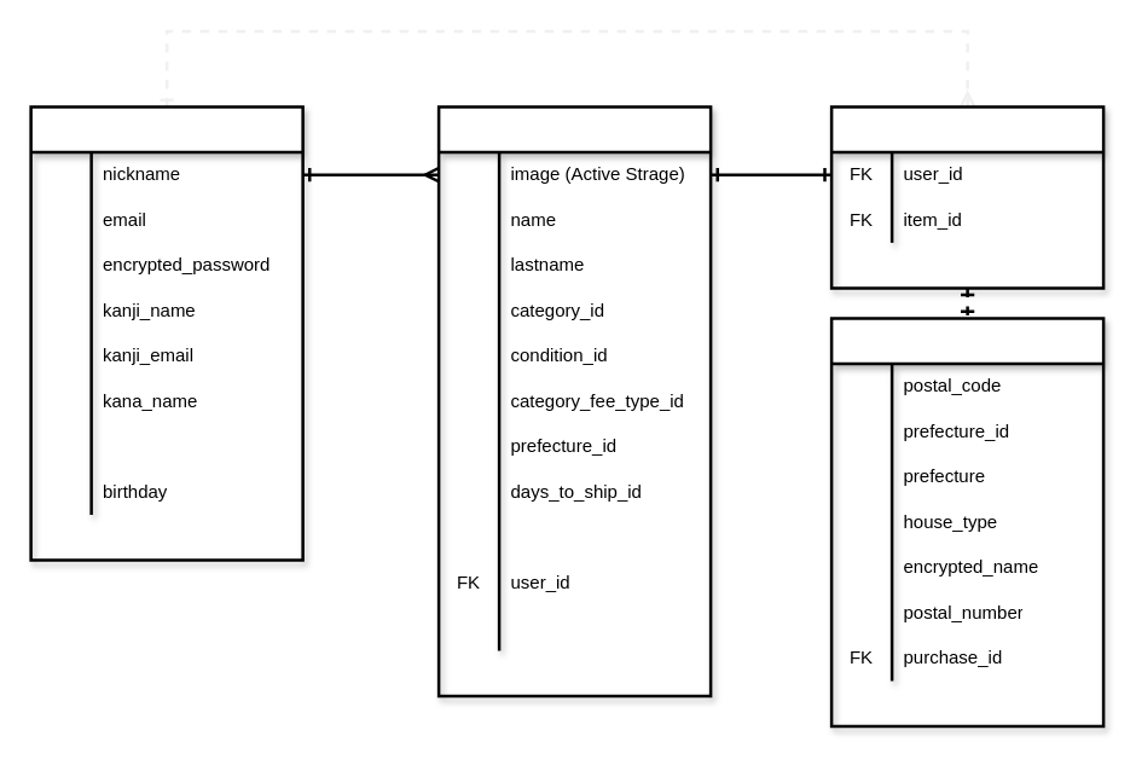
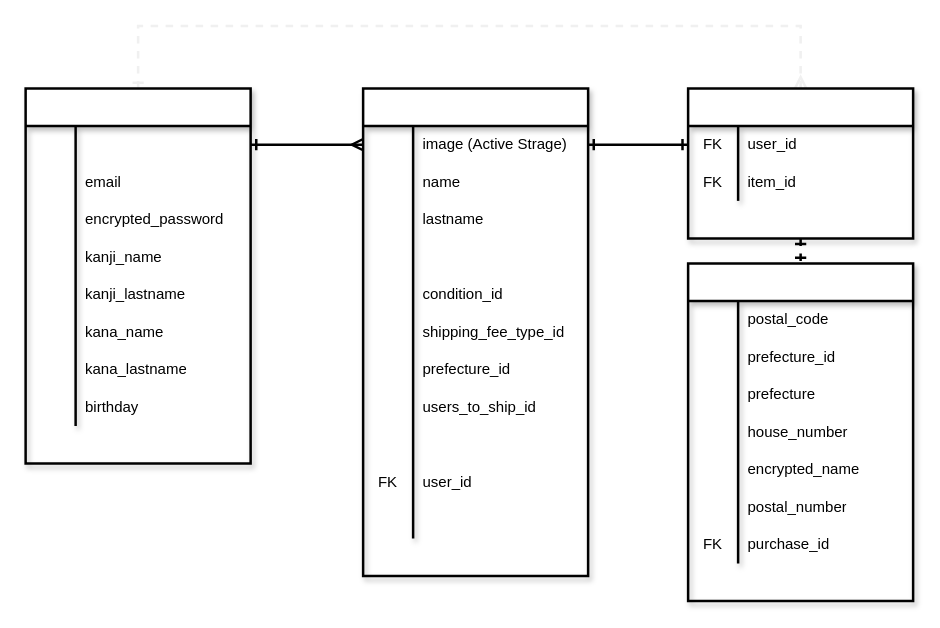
- <mxCell id="6" value="nickname" style="shape=partialRectangle;html=1;whiteSpace=wrap;connectable=0;fillColor=none;top=0;left=0;bottom=0;right=0;align=left;spacingLeft=6;overflow=hidden;" parent="4" vertex="1"><mxGeometry x="40" width="140" height="30" as="geometry" /></mxCell>
- <mxCell id="40" value="category_id" style="shape=partialRectangle;html=1;whiteSpace=wrap;connectable=0;fillColor=none;top=0;left=0;bottom=0;right=0;align=left;spacingLeft=6;overflow=hidden;" parent="38" vertex="1"><mxGeometry x="40" width="140" height="30" as="geometry" /></mxCell>
- <mxCell id="18" value="kanji_email" style="shape=partialRectangle;html=1;whiteSpace=wrap;connectable=0;fillColor=none;top=0;left=0;bottom=0;right=0;align=left;spacingLeft=6;overflow=hidden;" parent="16" vertex="1"><mxGeometry x="40" width="140" height="30" as="geometry" /></mxCell>
+ <mxCell id="18" value="kanji_lastname" style="shape=partialRectangle;html=1;whiteSpace=wrap;connectable=0;fillColor=none;top=0;left=0;bottom=0;right=0;align=left;spacingLeft=6;overflow=hidden;" parent="16" vertex="1"><mxGeometry x="40" width="140" height="30" as="geometry" /></mxCell>
- <mxCell id="46" value="category_fee_type_id" style="shape=partialRectangle;html=1;whiteSpace=wrap;connectable=0;fillColor=none;top=0;left=0;bottom=0;right=0;align=left;spacingLeft=6;overflow=hidden;" parent="44" vertex="1"><mxGeometry x="40" width="140" height="30" as="geometry" /></mxCell>
+ <mxCell id="46" value="shipping_fee_type_id" style="shape=partialRectangle;html=1;whiteSpace=wrap;connectable=0;fillColor=none;top=0;left=0;bottom=0;right=0;align=left;spacingLeft=6;overflow=hidden;" parent="44" vertex="1"><mxGeometry x="40" width="140" height="30" as="geometry" /></mxCell>
+ <mxCell id="24" value="kana_lastname" style="shape=partialRectangle;html=1;whiteSpace=wrap;connectable=0;fillColor=none;top=0;left=0;bottom=0;right=0;align=left;spacingLeft=6;overflow=hidden;" parent="22" vertex="1"><mxGeometry x="40" width="140" height="30" as="geometry" /></mxCell>
- <mxCell id="52" value="days_to_ship_id" style="shape=partialRectangle;html=1;whiteSpace=wrap;connectable=0;fillColor=none;top=0;left=0;bottom=0;right=0;align=left;spacingLeft=6;overflow=hidden;" parent="50" vertex="1"><mxGeometry x="40" width="140" height="30" as="geometry" /></mxCell>
+ <mxCell id="52" value="users_to_ship_id" style="shape=partialRectangle;html=1;whiteSpace=wrap;connectable=0;fillColor=none;top=0;left=0;bottom=0;right=0;align=left;spacingLeft=6;overflow=hidden;" parent="50" vertex="1"><mxGeometry x="40" width="140" height="30" as="geometry" /></mxCell>
- <mxCell id="73" value="house_type" style="shape=partialRectangle;html=1;whiteSpace=wrap;connectable=0;fillColor=none;top=0;left=0;bottom=0;right=0;align=left;spacingLeft=6;overflow=hidden;" parent="71" vertex="1"><mxGeometry x="40" width="140" height="30" as="geometry" /></mxCell>
+ <mxCell id="73" value="house_number" style="shape=partialRectangle;html=1;whiteSpace=wrap;connectable=0;fillColor=none;top=0;left=0;bottom=0;right=0;align=left;spacingLeft=6;overflow=hidden;" parent="71" vertex="1"><mxGeometry x="40" width="140" height="30" as="geometry" /></mxCell>
